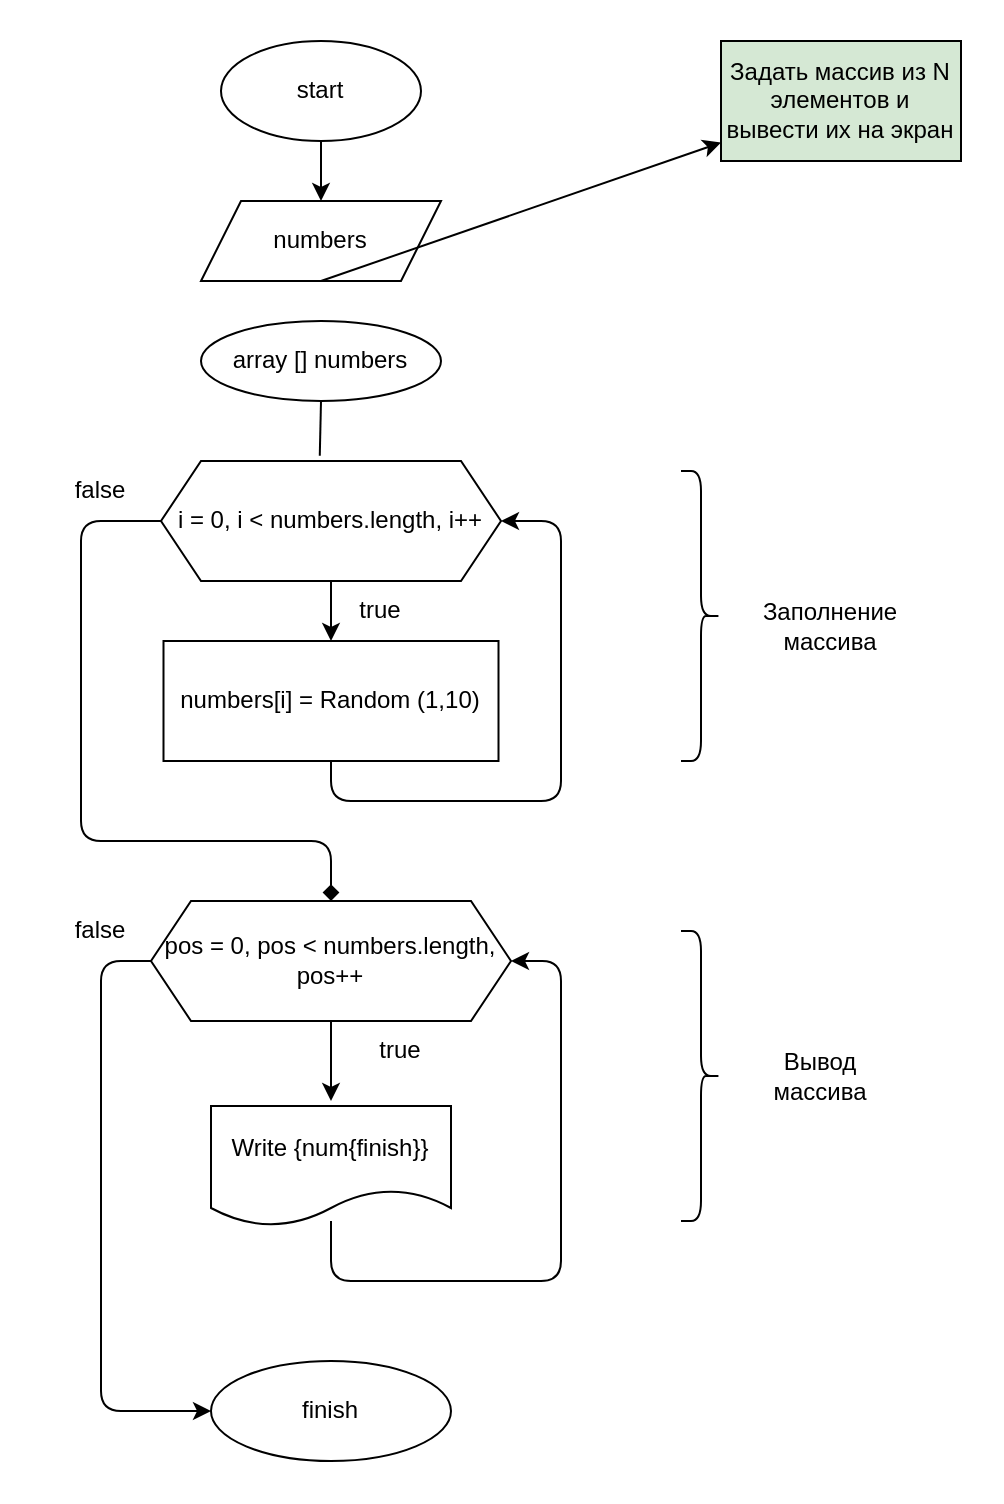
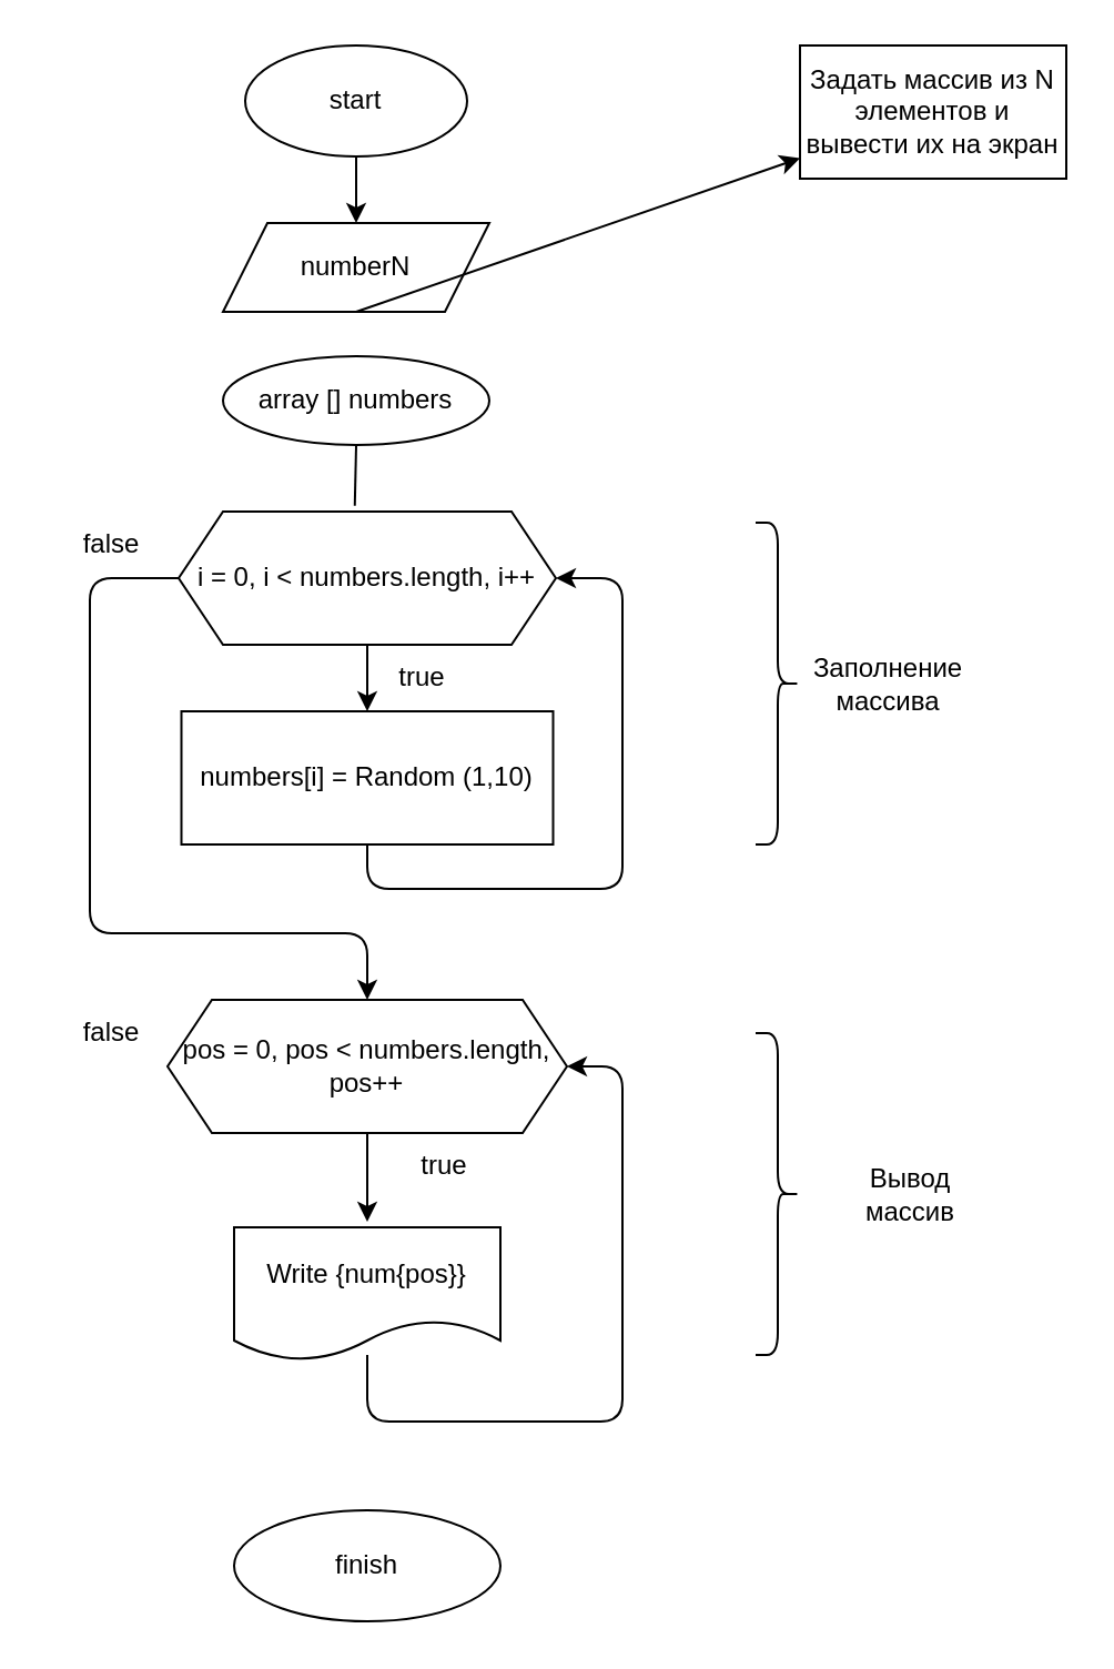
- <mxCell id="3" value="Задать массив из N элементов и вывести их на экран" style="rounded=0;whiteSpace=wrap;html=1;fillColor=#d5e8d4;" vertex="1" parent="1"><mxGeometry x="360" y="20" width="120" height="60" as="geometry" /></mxCell>
+ <mxCell id="3" value="Задать массив из N элементов и вывести их на экран" style="rounded=0;whiteSpace=wrap;html=1;" vertex="1" parent="1"><mxGeometry x="360" y="20" width="120" height="60" as="geometry" /></mxCell>
- <mxCell id="4" value="numbers" style="shape=parallelogram;perimeter=parallelogramPerimeter;whiteSpace=wrap;html=1;fixedSize=1;" vertex="1" parent="1"><mxGeometry x="100" y="100" width="120" height="40" as="geometry" /></mxCell>
+ <mxCell id="4" value="numberN" style="shape=parallelogram;perimeter=parallelogramPerimeter;whiteSpace=wrap;html=1;fixedSize=1;" vertex="1" parent="1"><mxGeometry x="100" y="100" width="120" height="40" as="geometry" /></mxCell>
- <mxCell id="11" value="Заполнение массива" style="text;html=1;strokeColor=none;fillColor=none;align=center;verticalAlign=middle;whiteSpace=wrap;rounded=0;" vertex="1" parent="1"><mxGeometry x="385" y="297.5" width="60" height="30" as="geometry" /></mxCell>
+ <mxCell id="11" value="Заполнение массива" style="text;html=1;strokeColor=none;fillColor=none;align=center;verticalAlign=middle;whiteSpace=wrap;rounded=0;" vertex="1" parent="1"><mxGeometry x="370" y="292.5" width="60" height="30" as="geometry" /></mxCell>
- <mxCell id="18" value="" style="endArrow=diamond;html=1;exitX=0;exitY=0.5;exitDx=0;exitDy=0;entryX=0.5;entryY=0;entryDx=0;entryDy=0;" edge="1" parent="1" source="6" target="14"><mxGeometry width="50" height="50" relative="1" as="geometry"><mxPoint x="290" y="410" as="sourcePoint" /><mxPoint x="60" y="490" as="targetPoint" /><Array as="points"><mxPoint x="40" y="260" /><mxPoint x="40" y="420" /><mxPoint x="165" y="420" /></Array></mxGeometry></mxCell>
+ <mxCell id="18" value="" style="endArrow=classic;html=1;exitX=0;exitY=0.5;exitDx=0;exitDy=0;entryX=0.5;entryY=0;entryDx=0;entryDy=0;" edge="1" parent="1" source="6" target="14"><mxGeometry width="50" height="50" relative="1" as="geometry"><mxPoint x="290" y="410" as="sourcePoint" /><mxPoint x="60" y="490" as="targetPoint" /><Array as="points"><mxPoint x="40" y="260" /><mxPoint x="40" y="420" /><mxPoint x="165" y="420" /></Array></mxGeometry></mxCell>
- <mxCell id="25" value="Вывод массива" style="text;html=1;strokeColor=none;fillColor=none;align=center;verticalAlign=middle;whiteSpace=wrap;rounded=0;" vertex="1" parent="1"><mxGeometry x="380" y="522.5" width="60" height="30" as="geometry" /></mxCell>
+ <mxCell id="25" value="Вывод массив" style="text;html=1;strokeColor=none;fillColor=none;align=center;verticalAlign=middle;whiteSpace=wrap;rounded=0;" vertex="1" parent="1"><mxGeometry x="380" y="522.5" width="60" height="30" as="geometry" /></mxCell>
- <mxCell id="21" value="Write {num{finish}}" style="shape=document;whiteSpace=wrap;html=1;boundedLbl=1;" vertex="1" parent="1"><mxGeometry x="105" y="552.5" width="120" height="60" as="geometry" /></mxCell>
+ <mxCell id="21" value="Write {num{pos}}" style="shape=document;whiteSpace=wrap;html=1;boundedLbl=1;" vertex="1" parent="1"><mxGeometry x="105" y="552.5" width="120" height="60" as="geometry" /></mxCell>
- <mxCell id="23" value="" style="endArrow=classic;html=1;entryX=0;entryY=0.5;entryDx=0;entryDy=0;exitX=0;exitY=0.5;exitDx=0;exitDy=0;" edge="1" parent="1" source="14" target="22"><mxGeometry width="50" height="50" relative="1" as="geometry"><mxPoint x="290" y="630" as="sourcePoint" /><mxPoint x="340" y="580" as="targetPoint" /><Array as="points"><mxPoint x="50" y="480" /><mxPoint x="50" y="610" /><mxPoint x="50" y="705" /></Array></mxGeometry></mxCell>
